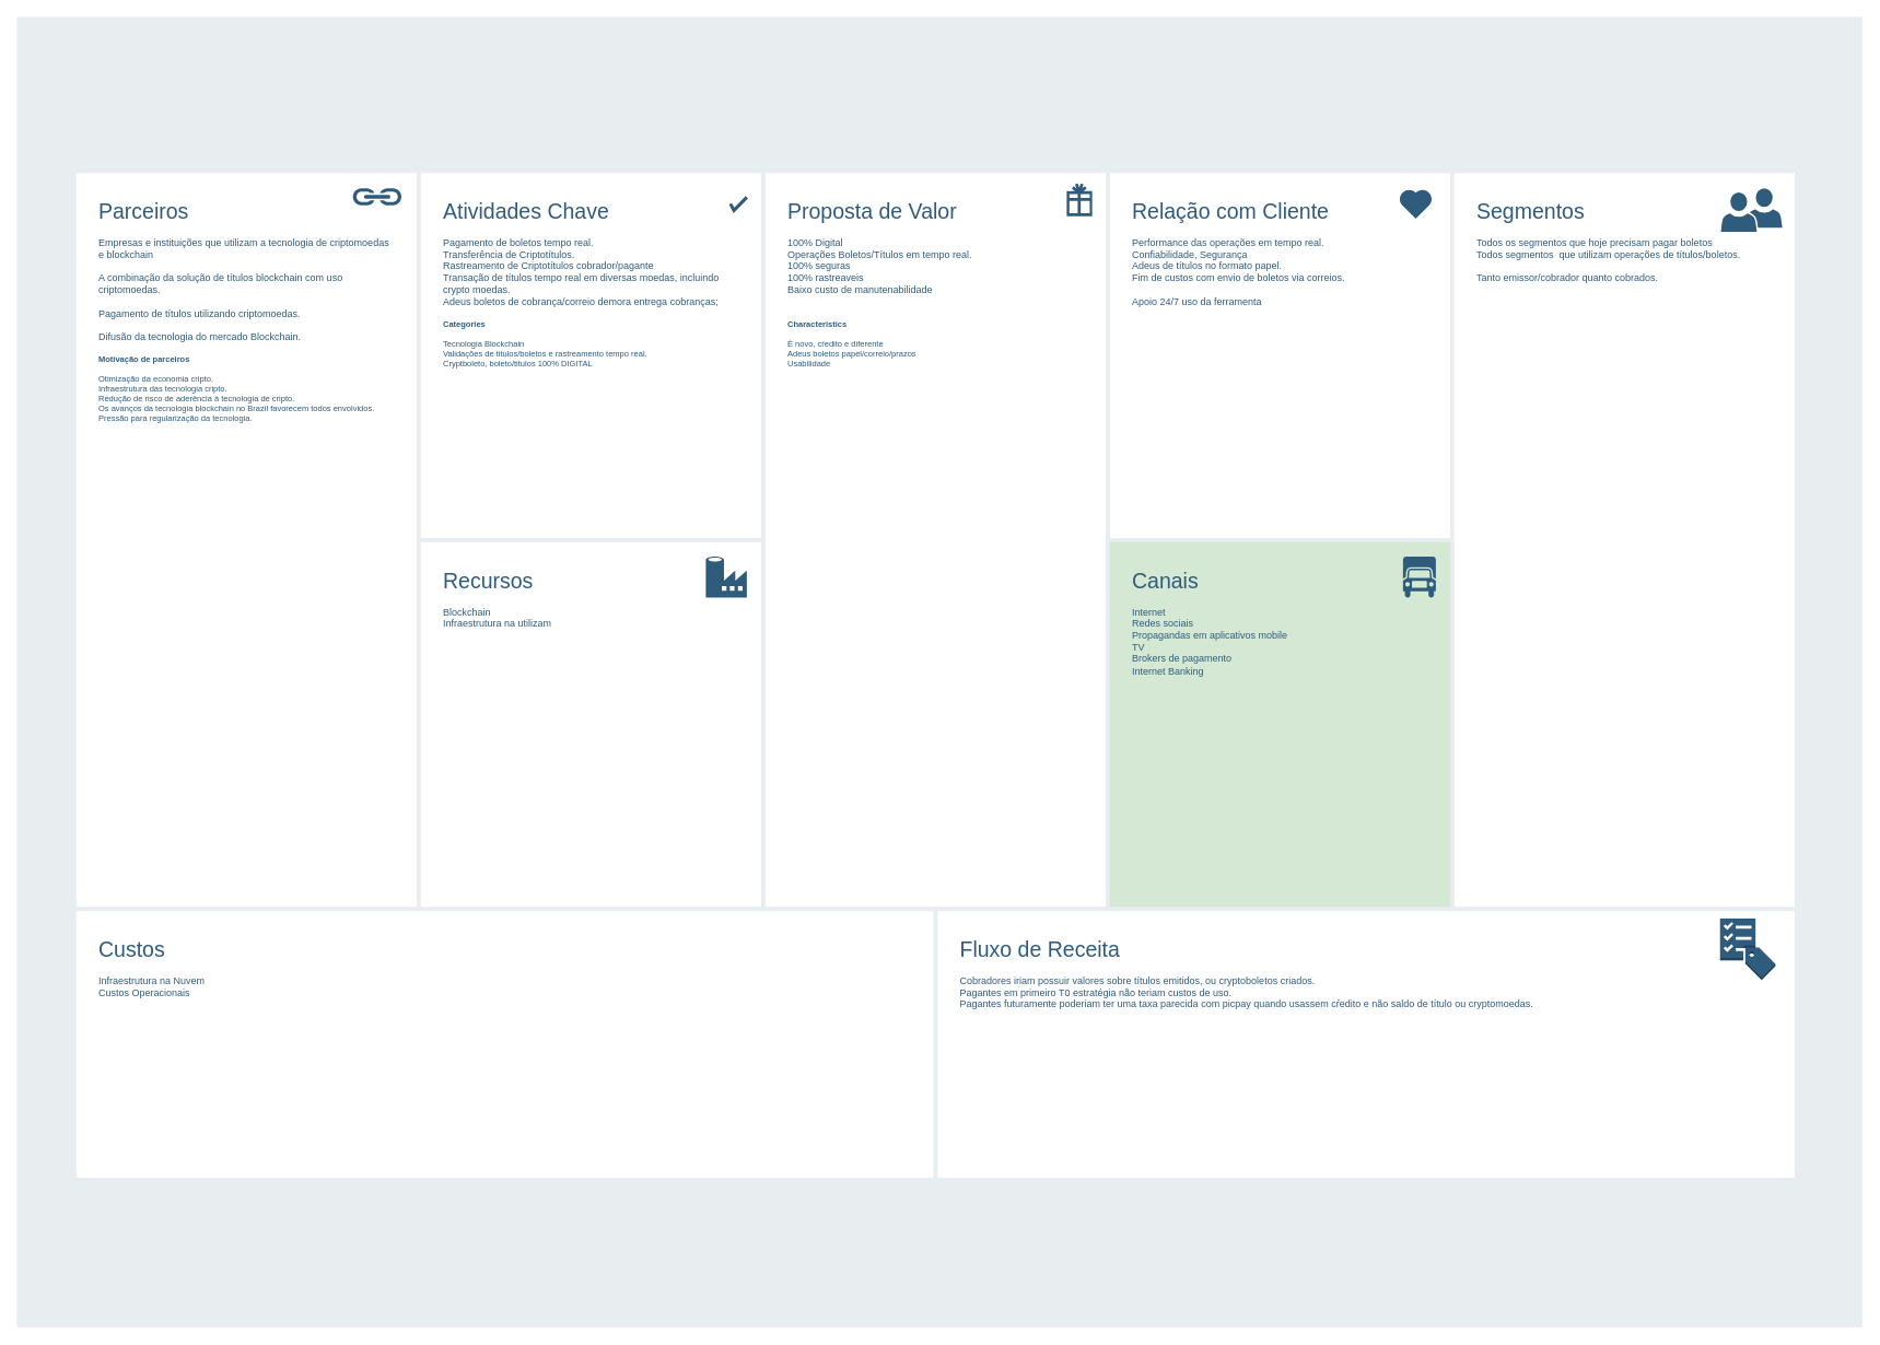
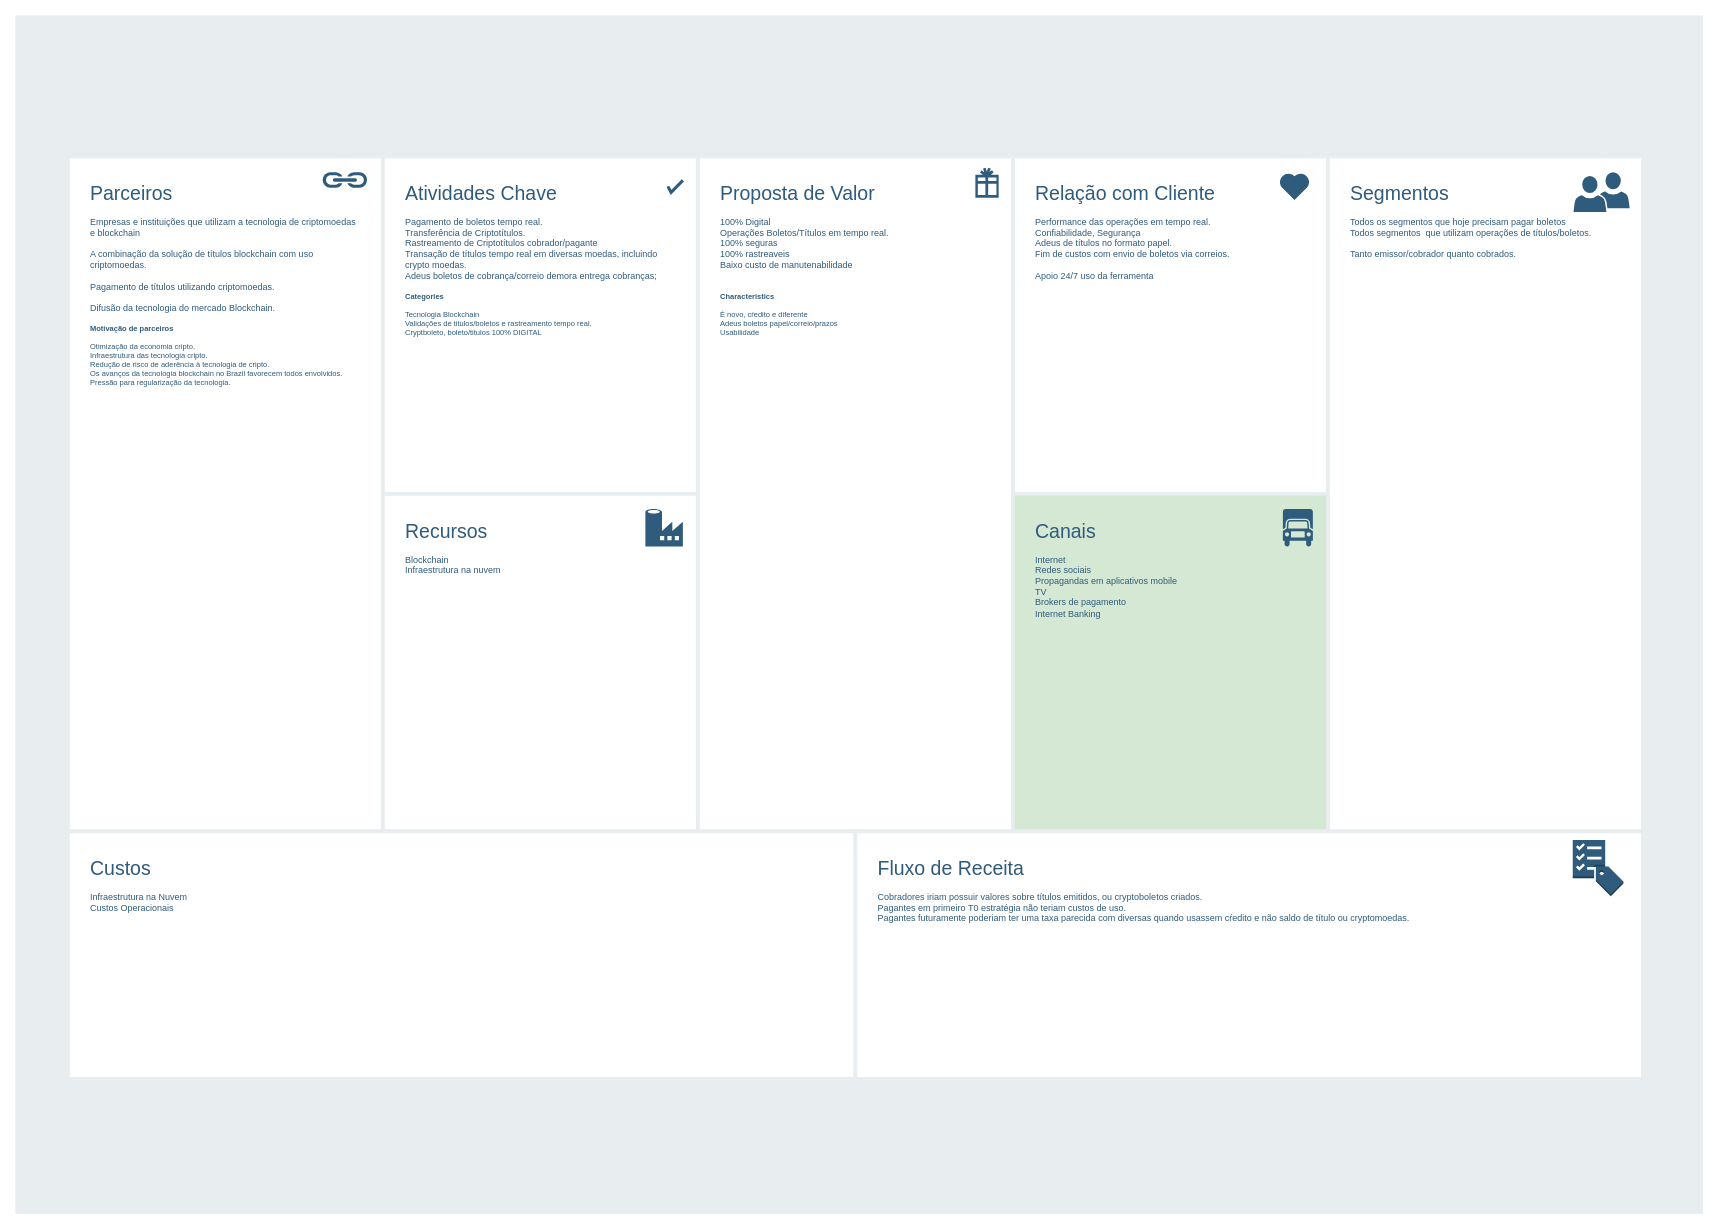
- <mxCell id="6" value="&lt;div&gt;&lt;font style=&quot;font-size: 26px&quot;&gt;Recursos&lt;br&gt;&lt;/font&gt;&lt;/div&gt;&lt;div&gt;&lt;br&gt;&lt;/div&gt;Blockchain&lt;br&gt;Infraestrutura na utilizam" style="rounded=0;whiteSpace=wrap;html=1;shadow=0;labelBackgroundColor=none;strokeColor=#e8edf0;strokeWidth=5;fillColor=#ffffff;fontSize=12;fontColor=#2F5B7C;align=left;verticalAlign=top;spacing=30;" parent="1" vertex="1"><mxGeometry x="510" y="658" width="420" height="450" as="geometry" /></mxCell>
+ <mxCell id="6" value="&lt;div&gt;&lt;font style=&quot;font-size: 26px&quot;&gt;Recursos&lt;br&gt;&lt;/font&gt;&lt;/div&gt;&lt;div&gt;&lt;br&gt;&lt;/div&gt;Blockchain&lt;br&gt;Infraestrutura na nuvem" style="rounded=0;whiteSpace=wrap;html=1;shadow=0;labelBackgroundColor=none;strokeColor=#e8edf0;strokeWidth=5;fillColor=#ffffff;fontSize=12;fontColor=#2F5B7C;align=left;verticalAlign=top;spacing=30;" parent="1" vertex="1"><mxGeometry x="510" y="658" width="420" height="450" as="geometry" /></mxCell>
- <mxCell id="11" value="&lt;div style=&quot;font-size: 26px&quot;&gt;&lt;font style=&quot;font-size: 26px&quot;&gt;Fluxo de Receita&lt;br&gt;&lt;/font&gt;&lt;/div&gt;&lt;div&gt;&lt;br&gt;&lt;/div&gt;&lt;div&gt;Cobradores iriam possuir valores sobre títulos emitidos, ou cryptoboletos criados.&lt;/div&gt;&lt;div&gt;Pagantes em primeiro T0 estratégia não teriam custos de uso.&lt;/div&gt;&lt;div&gt;Pagantes futuramente poderiam ter uma taxa parecida com picpay quando usassem cŕedito e não saldo de título ou cryptomoedas.&lt;br&gt;&lt;/div&gt;" style="rounded=0;whiteSpace=wrap;html=1;shadow=0;labelBackgroundColor=none;strokeColor=#e8edf0;strokeWidth=5;fillColor=#ffffff;fontSize=12;fontColor=#2F5B7C;align=left;verticalAlign=top;spacing=30;" parent="1" vertex="1"><mxGeometry x="1140" y="1108" width="1050" height="330" as="geometry" /></mxCell>
+ <mxCell id="11" value="&lt;div style=&quot;font-size: 26px&quot;&gt;&lt;font style=&quot;font-size: 26px&quot;&gt;Fluxo de Receita&lt;br&gt;&lt;/font&gt;&lt;/div&gt;&lt;div&gt;&lt;br&gt;&lt;/div&gt;&lt;div&gt;Cobradores iriam possuir valores sobre títulos emitidos, ou cryptoboletos criados.&lt;/div&gt;&lt;div&gt;Pagantes em primeiro T0 estratégia não teriam custos de uso.&lt;/div&gt;&lt;div&gt;Pagantes futuramente poderiam ter uma taxa parecida com diversas quando usassem cŕedito e não saldo de título ou cryptomoedas.&lt;br&gt;&lt;/div&gt;" style="rounded=0;whiteSpace=wrap;html=1;shadow=0;labelBackgroundColor=none;strokeColor=#e8edf0;strokeWidth=5;fillColor=#ffffff;fontSize=12;fontColor=#2F5B7C;align=left;verticalAlign=top;spacing=30;" parent="1" vertex="1"><mxGeometry x="1140" y="1108" width="1050" height="330" as="geometry" /></mxCell>
